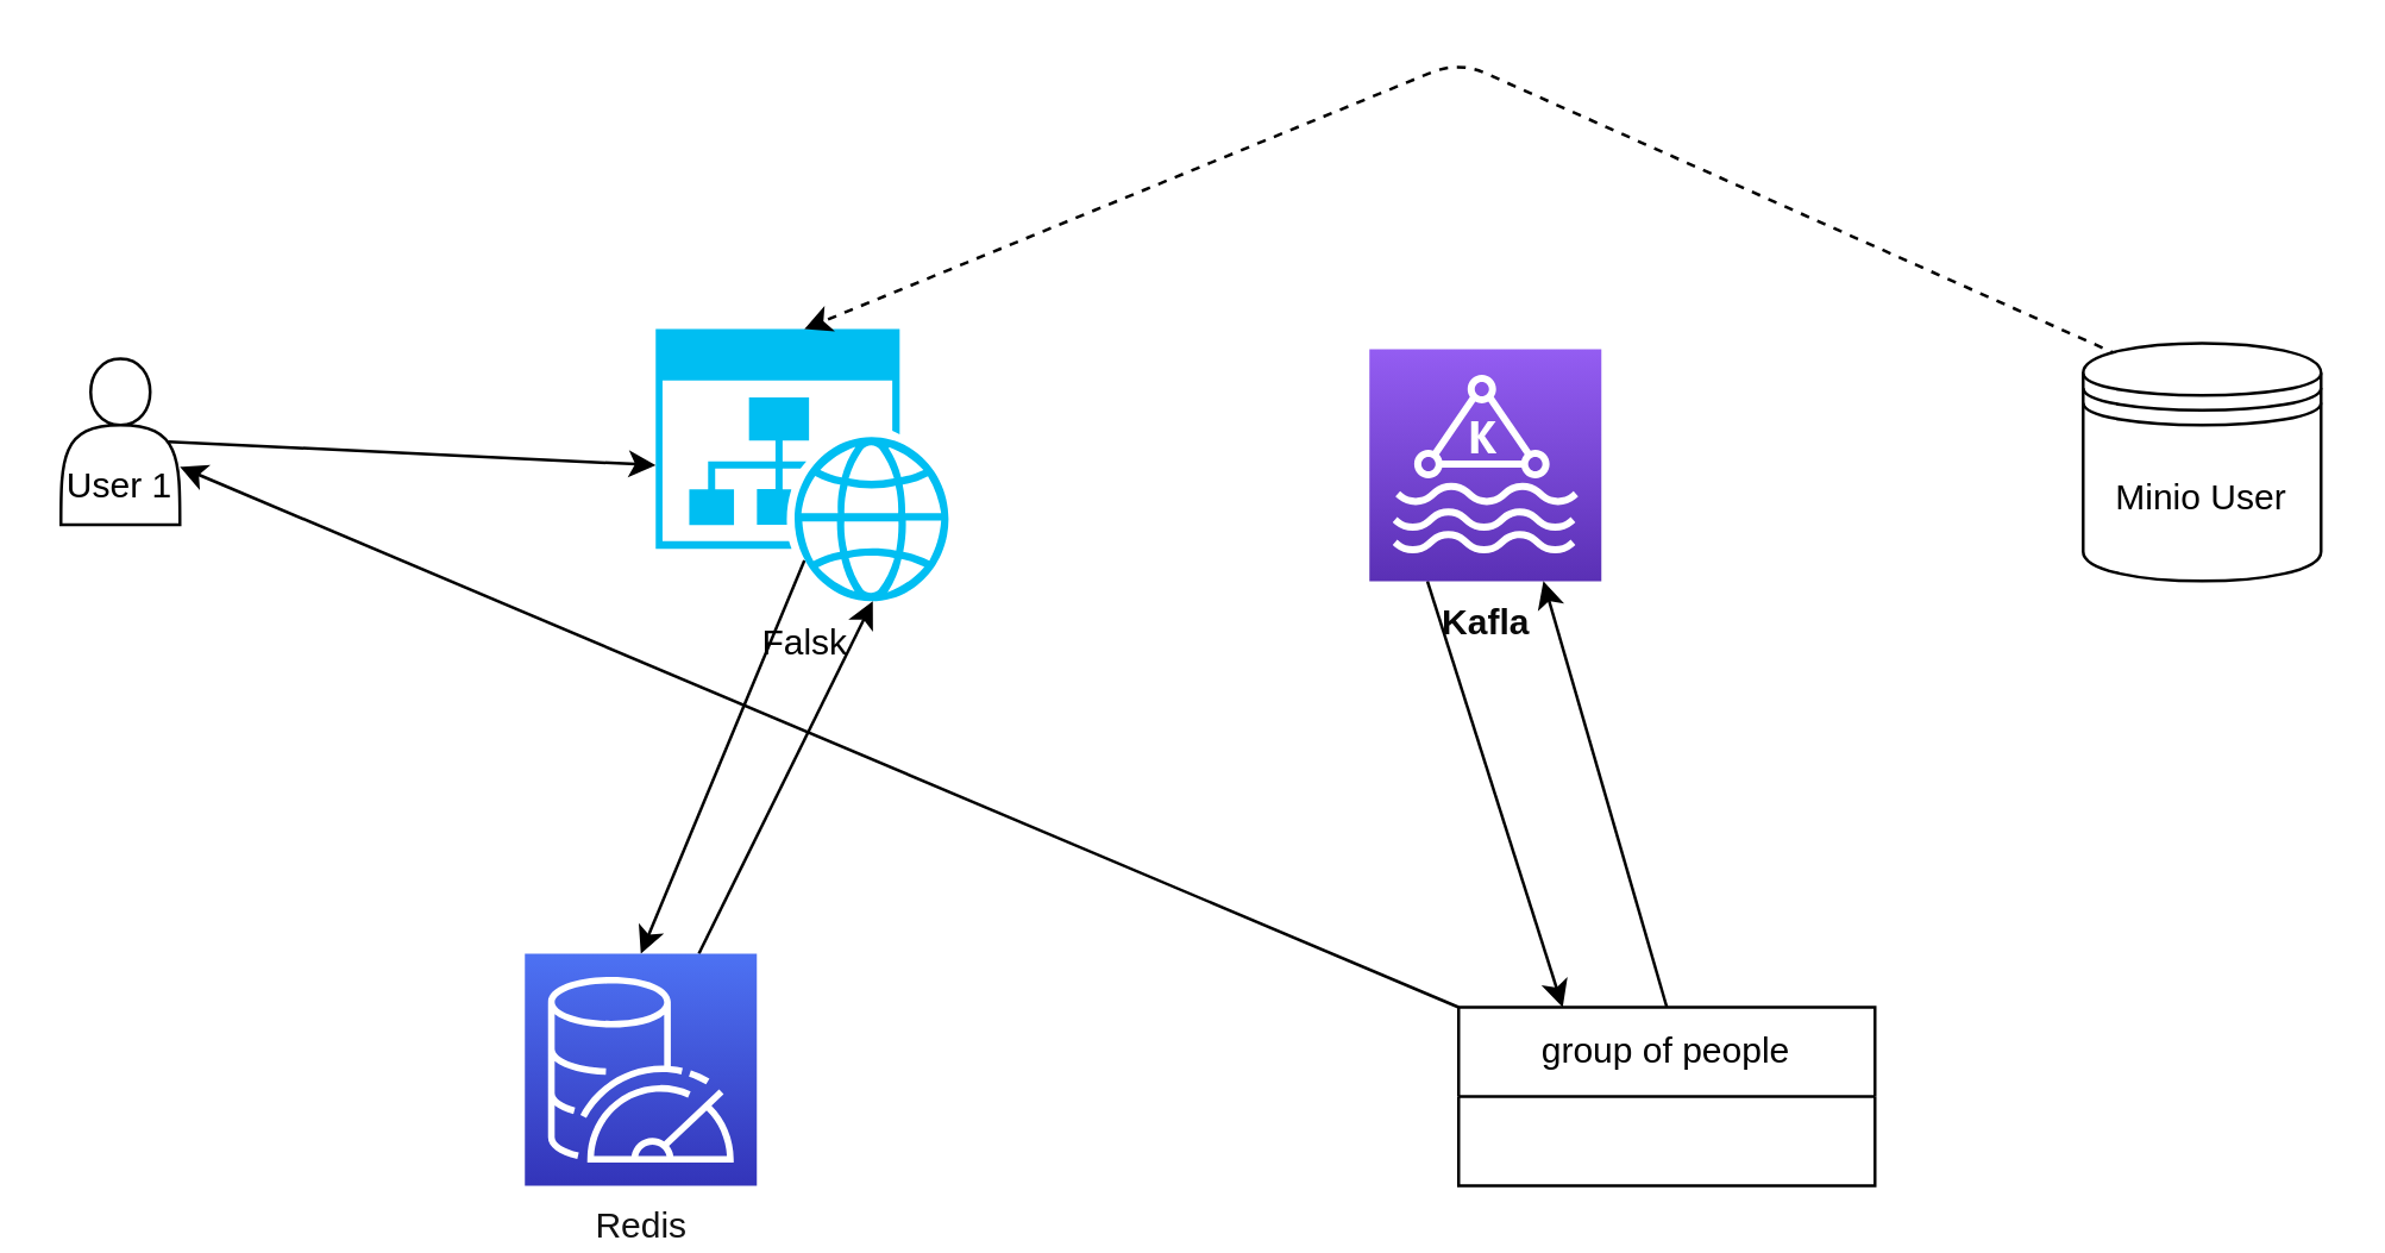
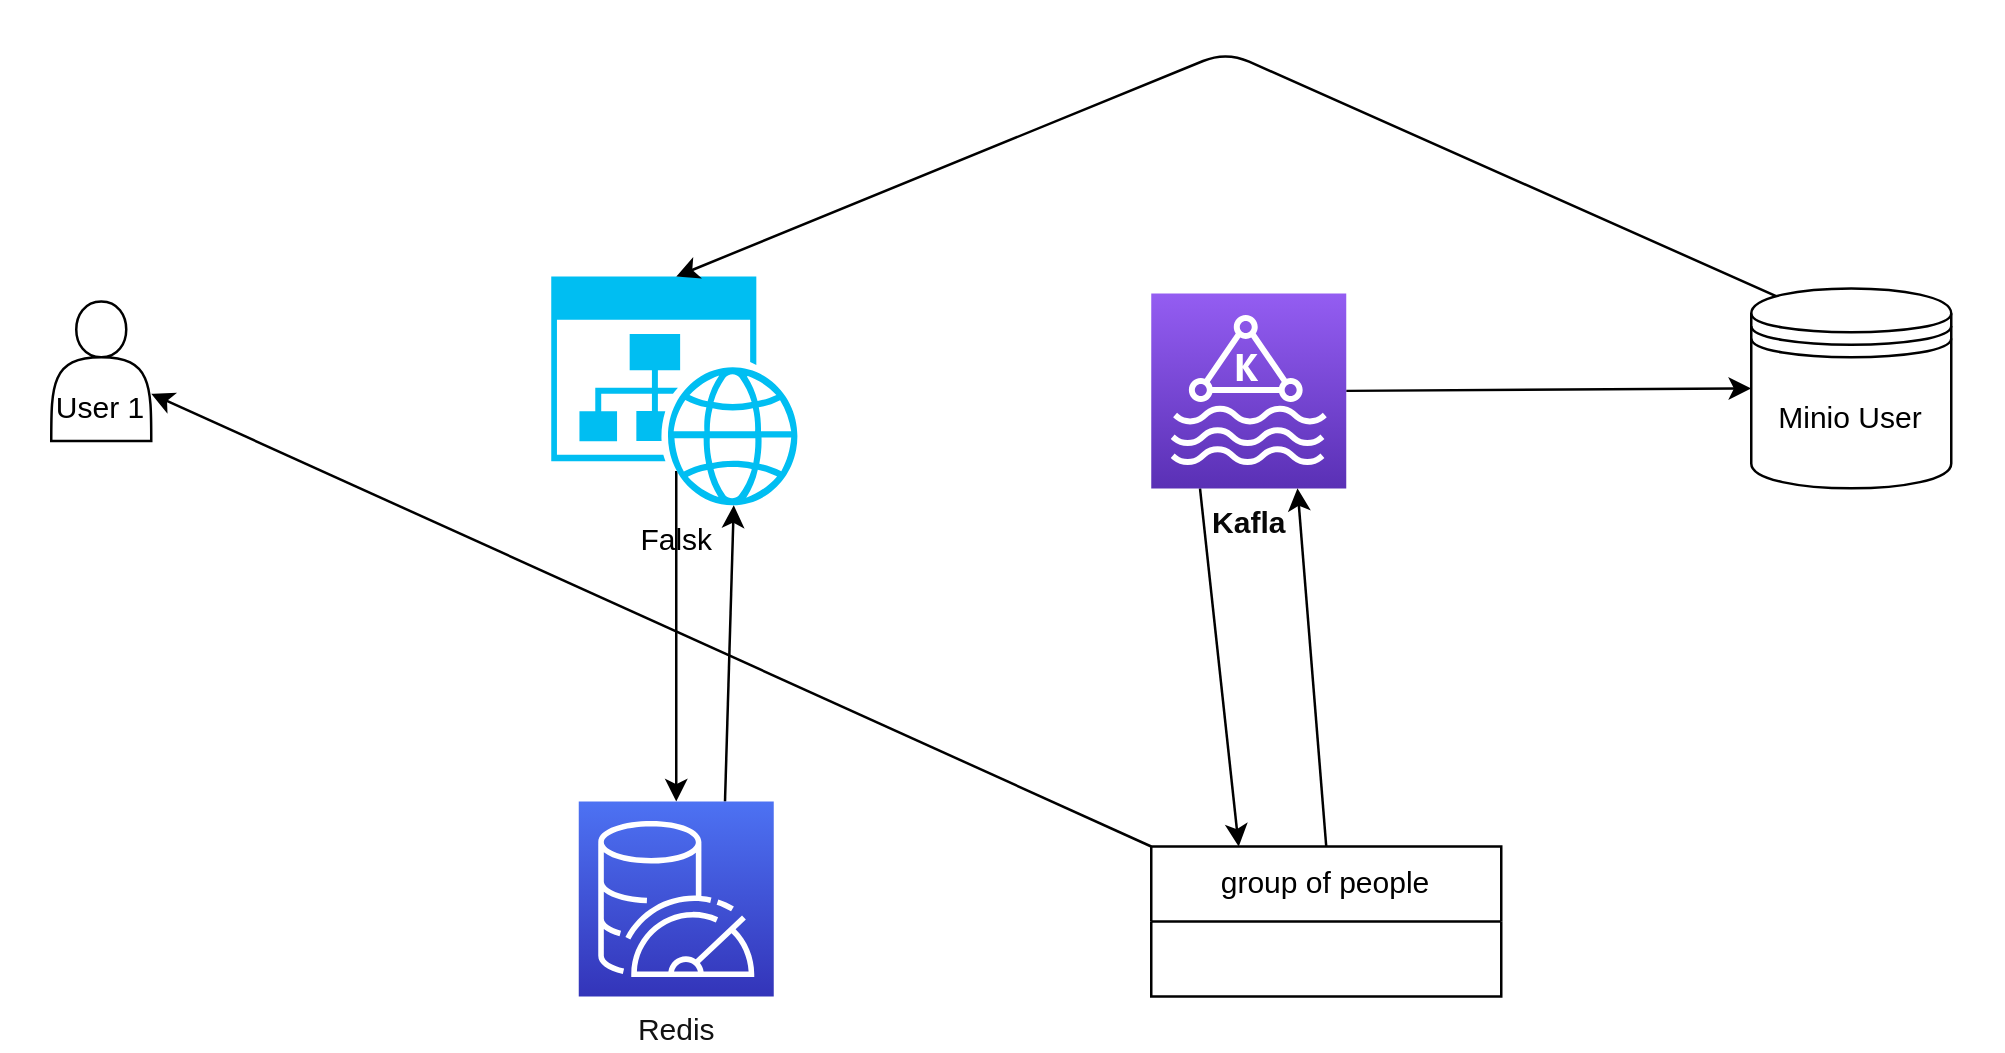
- <mxCell id="9" style="edgeStyle=none;html=1;exitX=0.15;exitY=0.05;exitDx=0;exitDy=0;exitPerimeter=0;entryX=0.5;entryY=0;entryDx=0;entryDy=0;entryPerimeter=0;dashed=1;" parent="1" source="10" target="5" edge="1"><mxGeometry relative="1" as="geometry"><Array as="points"><mxPoint x="490" y="20" /></Array></mxGeometry></mxCell>
+ <mxCell id="9" style="edgeStyle=none;html=1;exitX=0.15;exitY=0.05;exitDx=0;exitDy=0;exitPerimeter=0;entryX=0.5;entryY=0;entryDx=0;entryDy=0;entryPerimeter=0;" parent="1" source="10" target="5" edge="1"><mxGeometry relative="1" as="geometry"><Array as="points"><mxPoint x="490" y="20" /></Array></mxGeometry></mxCell>
- <mxCell id="2" style="edgeStyle=none;html=1;exitX=0.9;exitY=0.5;exitDx=0;exitDy=0;exitPerimeter=0;entryX=0;entryY=0.5;entryDx=0;entryDy=0;entryPerimeter=0;" parent="1" source="3" target="5" edge="1"><mxGeometry relative="1" as="geometry" /></mxCell>
+ <mxCell id="6" style="edgeStyle=none;html=1;exitX=1;exitY=0.5;exitDx=0;exitDy=0;exitPerimeter=0;entryX=0;entryY=0.5;entryDx=0;entryDy=0;" parent="1" source="8" target="10" edge="1"><mxGeometry relative="1" as="geometry" /></mxCell>
- <mxCell id="12" value="&lt;font color=&quot;#121212&quot;&gt;Redis&lt;/font&gt;" style="sketch=0;points=[[0,0,0],[0.25,0,0],[0.5,0,0],[0.75,0,0],[1,0,0],[0,1,0],[0.25,1,0],[0.5,1,0],[0.75,1,0],[1,1,0],[0,0.25,0],[0,0.5,0],[0,0.75,0],[1,0.25,0],[1,0.5,0],[1,0.75,0]];outlineConnect=0;fontColor=#232F3E;gradientColor=#4D72F3;gradientDirection=north;fillColor=#3334B9;strokeColor=#ffffff;dashed=0;verticalLabelPosition=bottom;verticalAlign=top;align=center;html=1;fontSize=12;fontStyle=0;aspect=fixed;shape=mxgraph.aws4.resourceIcon;resIcon=mxgraph.aws4.memorydb_for_redis;" parent="1" vertex="1"><mxGeometry x="176" y="320" width="78" height="78" as="geometry" /></mxCell>
+ <mxCell id="12" value="&lt;font color=&quot;#121212&quot;&gt;Redis&lt;/font&gt;" style="sketch=0;points=[[0,0,0],[0.25,0,0],[0.5,0,0],[0.75,0,0],[1,0,0],[0,1,0],[0.25,1,0],[0.5,1,0],[0.75,1,0],[1,1,0],[0,0.25,0],[0,0.5,0],[0,0.75,0],[1,0.25,0],[1,0.5,0],[1,0.75,0]];outlineConnect=0;fontColor=#232F3E;gradientColor=#4D72F3;gradientDirection=north;fillColor=#3334B9;strokeColor=#ffffff;dashed=0;verticalLabelPosition=bottom;verticalAlign=top;align=center;html=1;fontSize=12;fontStyle=0;aspect=fixed;shape=mxgraph.aws4.resourceIcon;resIcon=mxgraph.aws4.memorydb_for_redis;" parent="1" vertex="1"><mxGeometry x="231" y="320" width="78" height="78" as="geometry" /></mxCell>
- <mxCell id="15" value="group of people" style="swimlane;fontStyle=0;childLayout=stackLayout;horizontal=1;startSize=30;horizontalStack=0;resizeParent=1;resizeParentMax=0;resizeLast=0;collapsible=1;marginBottom=0;whiteSpace=wrap;html=1;" parent="1" vertex="1"><mxGeometry x="490" y="338" width="140" height="60" as="geometry" /></mxCell>
+ <mxCell id="15" value="group of people" style="swimlane;fontStyle=0;childLayout=stackLayout;horizontal=1;startSize=30;horizontalStack=0;resizeParent=1;resizeParentMax=0;resizeLast=0;collapsible=1;marginBottom=0;whiteSpace=wrap;html=1;" parent="1" vertex="1"><mxGeometry x="460" y="338" width="140" height="60" as="geometry" /></mxCell>
